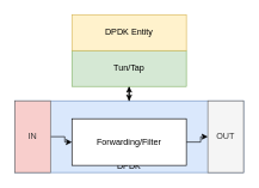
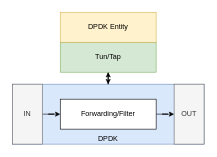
- <mxCell id="6" value="IN" style="rounded=0;whiteSpace=wrap;html=1;align=center;fillColor=#f8cecc;strokeColor=#666666;fontColor=#333333;" vertex="1" parent="1"><mxGeometry x="20" y="140" width="50" height="100" as="geometry" /></mxCell>
+ <mxCell id="6" value="IN" style="rounded=0;whiteSpace=wrap;html=1;align=center;fillColor=#f5f5f5;strokeColor=#666666;fontColor=#333333;" vertex="1" parent="1"><mxGeometry x="20" y="140" width="50" height="100" as="geometry" /></mxCell>
- <mxCell id="9" value="Forwarding/Filter" style="rounded=0;whiteSpace=wrap;html=1;align=center;" vertex="1" parent="1"><mxGeometry x="100" y="165" width="160" height="65" as="geometry" /></mxCell>
+ <mxCell id="9" value="Forwarding/Filter" style="rounded=0;whiteSpace=wrap;html=1;align=center;" vertex="1" parent="1"><mxGeometry x="100" y="165" width="160" height="50" as="geometry" /></mxCell>
